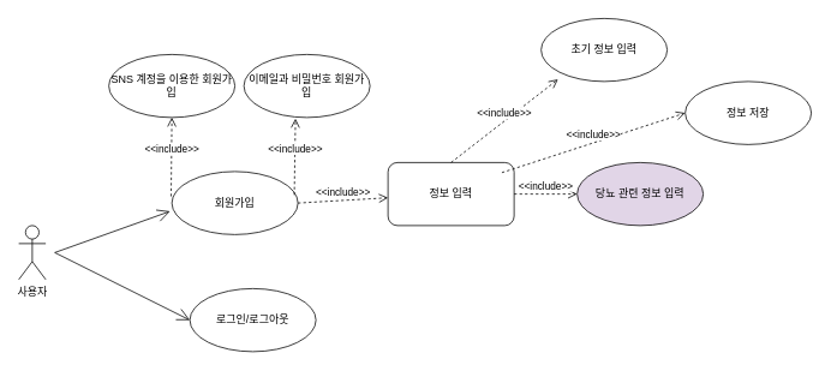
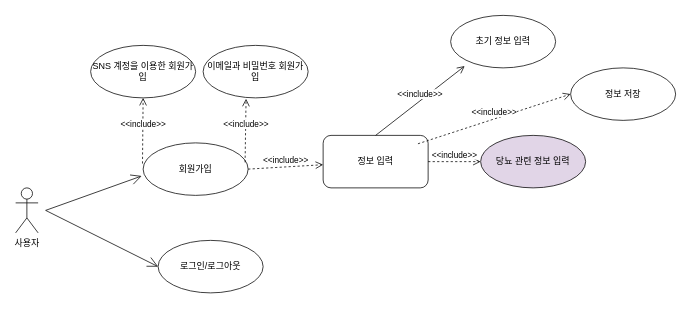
- <mxCell id="17" value="&amp;lt;&amp;lt;include&amp;gt;&amp;gt;" style="html=1;verticalAlign=bottom;endArrow=open;dashed=1;endSize=8;curved=0;rounded=0;entryX=0.134;entryY=0.966;entryDx=0;entryDy=0;exitX=0.5;exitY=0;exitDx=0;exitDy=0;entryPerimeter=0;" parent="1" source="15" target="12" edge="1"><mxGeometry relative="1" as="geometry"><mxPoint x="520" y="260" as="sourcePoint" /><mxPoint x="630" y="265" as="targetPoint" /></mxGeometry></mxCell>
+ <mxCell id="17" value="&amp;lt;&amp;lt;include&amp;gt;&amp;gt;" style="html=1;verticalAlign=bottom;endArrow=open;dashed=0;endSize=8;curved=0;rounded=0;entryX=0.134;entryY=0.966;entryDx=0;entryDy=0;exitX=0.5;exitY=0;exitDx=0;exitDy=0;entryPerimeter=0;" parent="1" source="15" target="12" edge="1"><mxGeometry relative="1" as="geometry"><mxPoint x="520" y="260" as="sourcePoint" /><mxPoint x="630" y="265" as="targetPoint" /></mxGeometry></mxCell>
